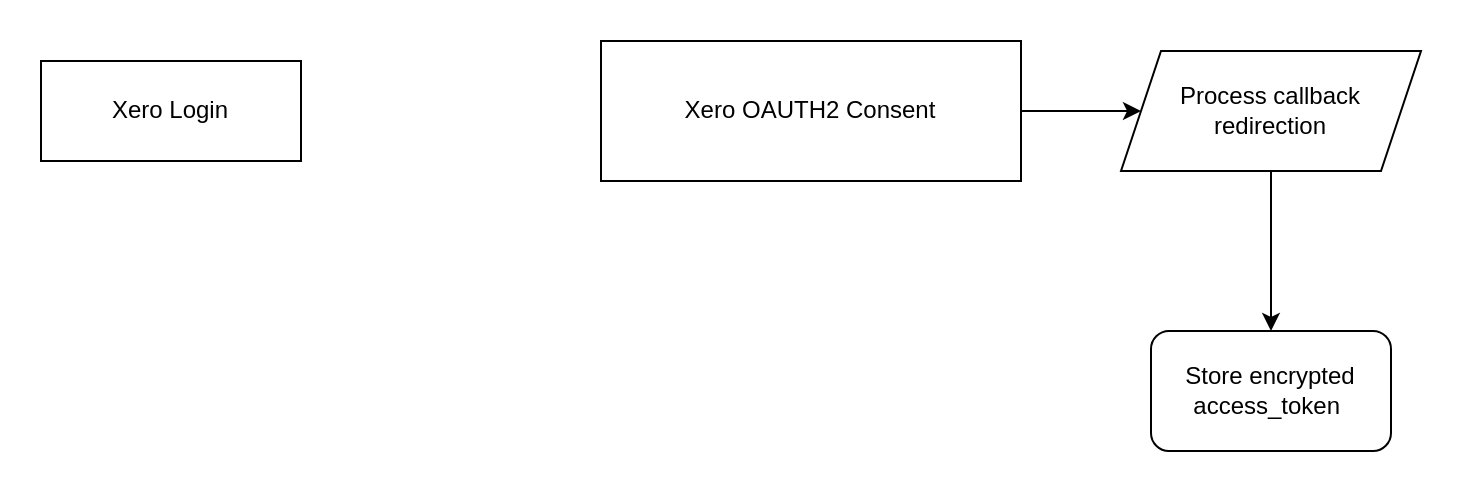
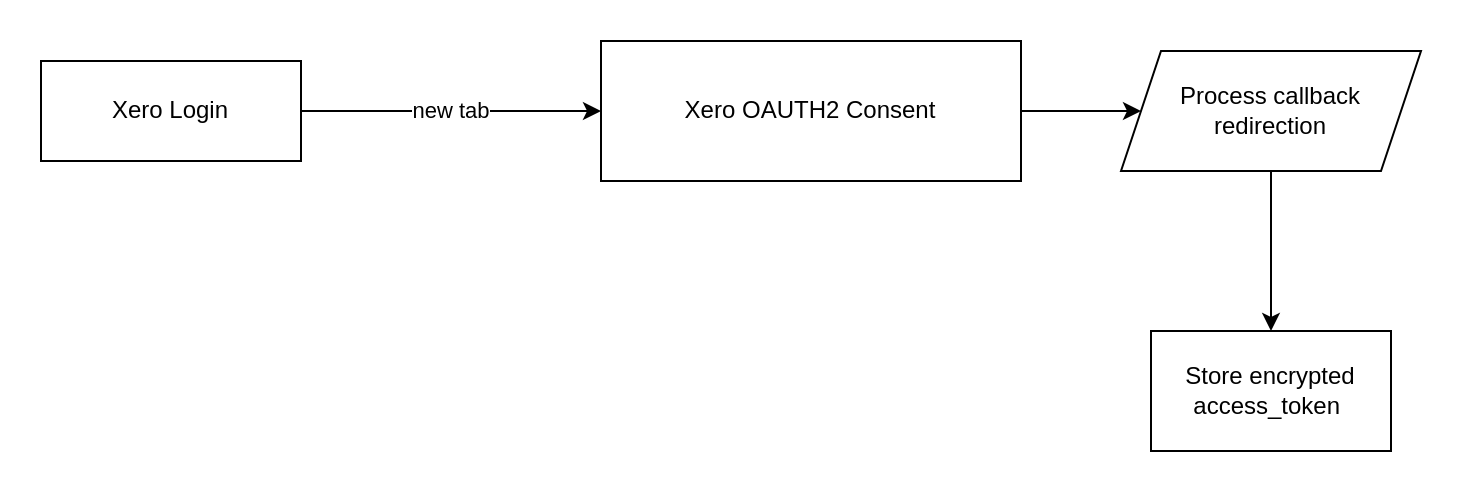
+ <mxCell id="2" value="new tab" style="edgeStyle=orthogonalEdgeStyle;rounded=0;orthogonalLoop=1;jettySize=auto;html=1;entryX=0;entryY=0.5;entryDx=0;entryDy=0;" edge="1" parent="1" source="3" target="5"><mxGeometry relative="1" as="geometry"><mxPoint x="230" y="55" as="targetPoint" /></mxGeometry></mxCell>
- <mxCell id="8" value="Store encrypted access_token&amp;nbsp;" style="whiteSpace=wrap;html=1;rounded=1;" vertex="1" parent="1"><mxGeometry x="575" y="165" width="120" height="60" as="geometry" /></mxCell>
+ <mxCell id="8" value="Store encrypted access_token&amp;nbsp;" style="rounded=0;whiteSpace=wrap;html=1;" vertex="1" parent="1"><mxGeometry x="575" y="165" width="120" height="60" as="geometry" /></mxCell>
